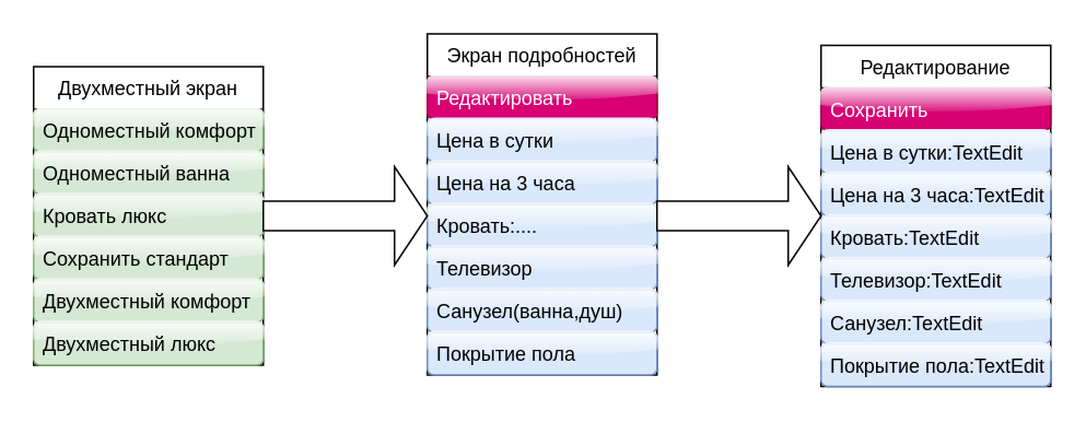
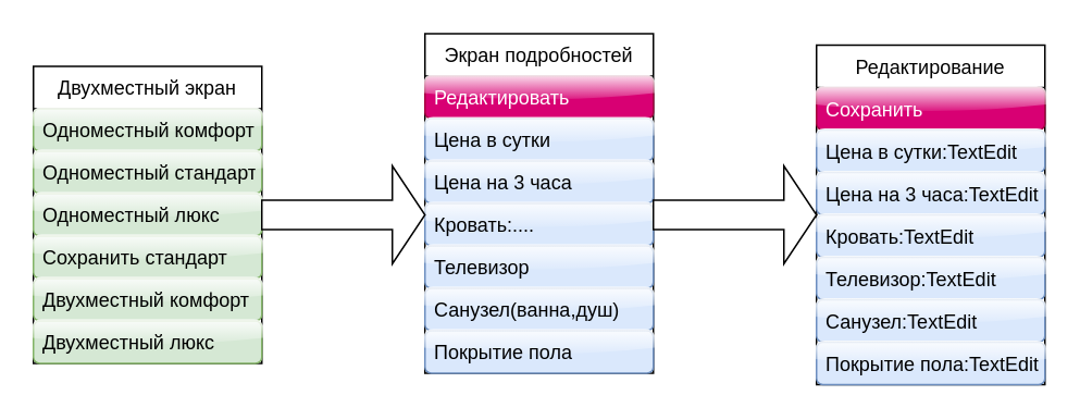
- <mxCell id="4" value="Одноместный ванна" style="text;strokeColor=#82b366;fillColor=#d5e8d4;align=left;verticalAlign=top;spacingLeft=4;spacingRight=4;overflow=hidden;rotatable=0;points=[[0,0.5],[1,0.5]];portConstraint=eastwest;rounded=1;glass=1;sketch=0;" parent="2" vertex="1"><mxGeometry y="52" width="140" height="26" as="geometry" /></mxCell>
+ <mxCell id="4" value="Одноместный стандарт" style="text;strokeColor=#82b366;fillColor=#d5e8d4;align=left;verticalAlign=top;spacingLeft=4;spacingRight=4;overflow=hidden;rotatable=0;points=[[0,0.5],[1,0.5]];portConstraint=eastwest;rounded=1;glass=1;sketch=0;" parent="2" vertex="1"><mxGeometry y="52" width="140" height="26" as="geometry" /></mxCell>
- <mxCell id="5" value="Кровать люкс" style="text;strokeColor=#82b366;fillColor=#d5e8d4;align=left;verticalAlign=top;spacingLeft=4;spacingRight=4;overflow=hidden;rotatable=0;points=[[0,0.5],[1,0.5]];portConstraint=eastwest;rounded=1;glass=1;" parent="2" vertex="1"><mxGeometry y="78" width="140" height="26" as="geometry" /></mxCell>
+ <mxCell id="5" value="Одноместный люкс" style="text;strokeColor=#82b366;fillColor=#d5e8d4;align=left;verticalAlign=top;spacingLeft=4;spacingRight=4;overflow=hidden;rotatable=0;points=[[0,0.5],[1,0.5]];portConstraint=eastwest;rounded=1;glass=1;" parent="2" vertex="1"><mxGeometry y="78" width="140" height="26" as="geometry" /></mxCell>
